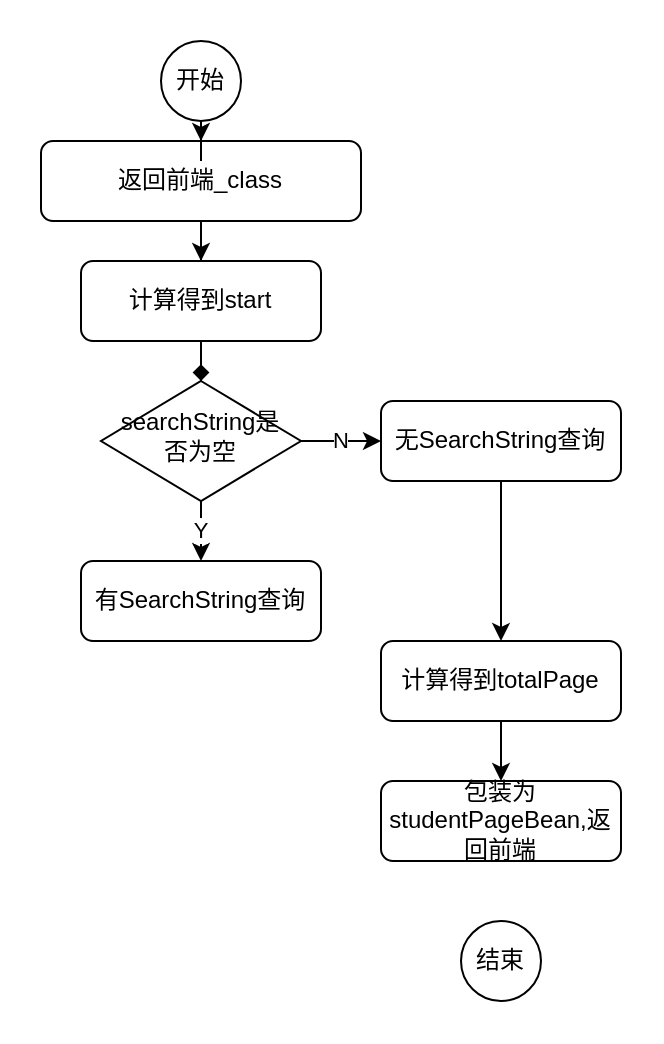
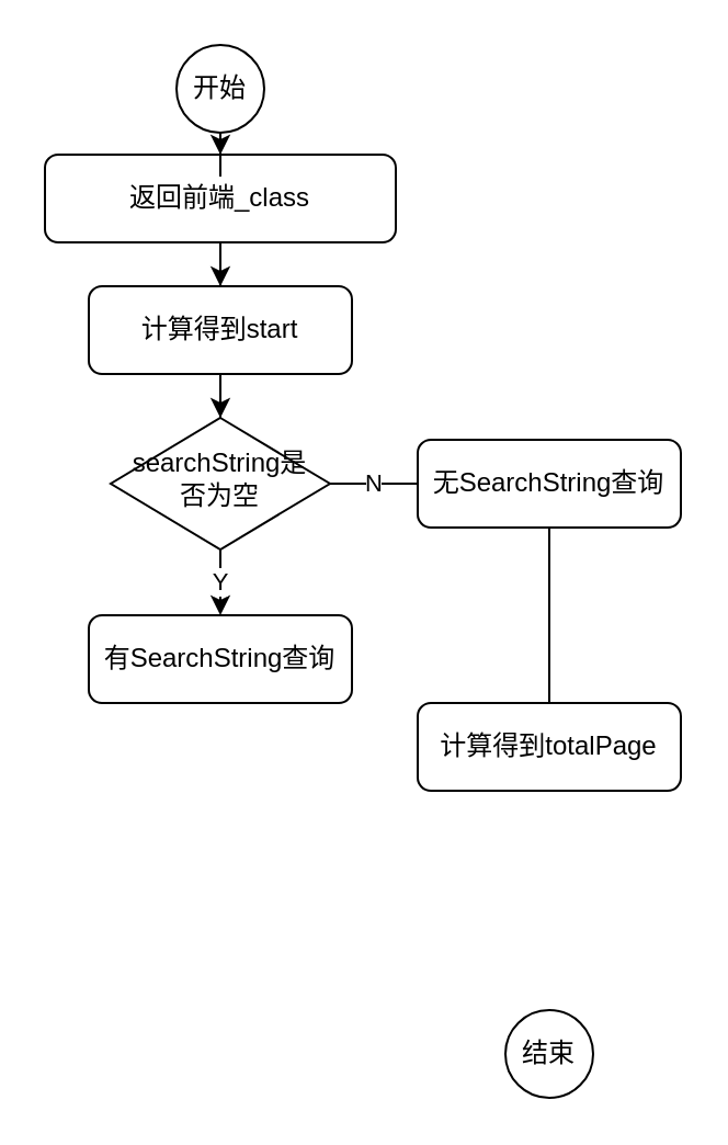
- <mxCell id="9" style="edgeStyle=orthogonalEdgeStyle;rounded=0;orthogonalLoop=1;jettySize=auto;html=1;endArrow=diamond;" parent="1" source="10" target="6" edge="1"><mxGeometry relative="1" as="geometry" /></mxCell>
+ <mxCell id="9" style="edgeStyle=orthogonalEdgeStyle;rounded=0;orthogonalLoop=1;jettySize=auto;html=1;" parent="1" source="10" target="6" edge="1"><mxGeometry relative="1" as="geometry" /></mxCell>
- <mxCell id="4" value="N" style="edgeStyle=orthogonalEdgeStyle;rounded=0;orthogonalLoop=1;jettySize=auto;html=1;entryX=0;entryY=0.5;entryDx=0;entryDy=0;" parent="1" source="6" target="8" edge="1"><mxGeometry relative="1" as="geometry" /></mxCell>
+ <mxCell id="4" value="N" style="edgeStyle=orthogonalEdgeStyle;rounded=0;orthogonalLoop=1;jettySize=auto;html=1;entryX=0;entryY=0.5;entryDx=0;entryDy=0;endArrow=none;" parent="1" source="6" target="8" edge="1"><mxGeometry relative="1" as="geometry" /></mxCell>
- <mxCell id="7" style="edgeStyle=orthogonalEdgeStyle;rounded=0;orthogonalLoop=1;jettySize=auto;html=1;" parent="1" source="8" target="13" edge="1"><mxGeometry relative="1" as="geometry" /></mxCell>
+ <mxCell id="7" style="edgeStyle=orthogonalEdgeStyle;rounded=0;orthogonalLoop=1;jettySize=auto;html=1;endArrow=none;" parent="1" source="8" target="13" edge="1"><mxGeometry relative="1" as="geometry" /></mxCell>
- <mxCell id="12" style="edgeStyle=orthogonalEdgeStyle;rounded=0;orthogonalLoop=1;jettySize=auto;html=1;entryX=0.5;entryY=0;entryDx=0;entryDy=0;" parent="1" source="13" target="14" edge="1"><mxGeometry relative="1" as="geometry" /></mxCell>
- <mxCell id="14" value="包装为studentPageBean,返回前端" style="rounded=1;whiteSpace=wrap;html=1;fontSize=12;glass=0;strokeWidth=1;shadow=0;" parent="1" vertex="1"><mxGeometry x="190" y="390" width="120" height="40" as="geometry" /></mxCell>
